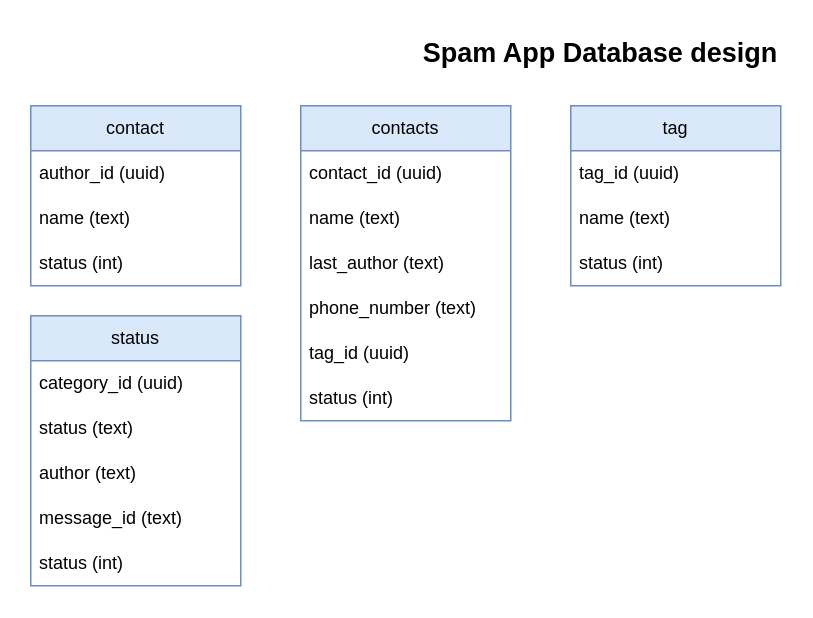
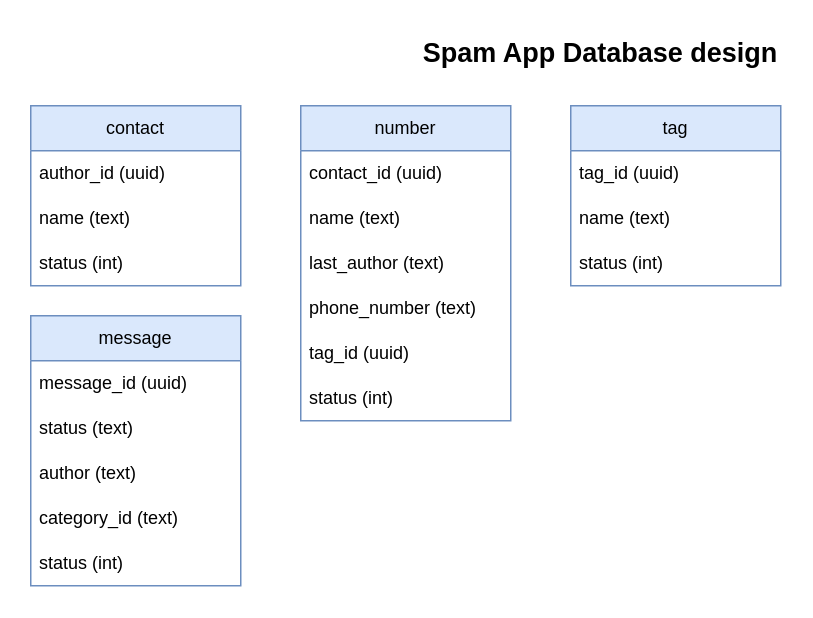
- <mxCell id="7" value="contacts" style="swimlane;fontStyle=0;childLayout=stackLayout;horizontal=1;startSize=30;horizontalStack=0;resizeParent=1;resizeParentMax=0;resizeLast=0;collapsible=1;marginBottom=0;whiteSpace=wrap;html=1;fillColor=#dae8fc;strokeColor=#6c8ebf;" parent="1" vertex="1"><mxGeometry x="200" y="70" width="140" height="210" as="geometry" /></mxCell>
+ <mxCell id="7" value="number" style="swimlane;fontStyle=0;childLayout=stackLayout;horizontal=1;startSize=30;horizontalStack=0;resizeParent=1;resizeParentMax=0;resizeLast=0;collapsible=1;marginBottom=0;whiteSpace=wrap;html=1;fillColor=#dae8fc;strokeColor=#6c8ebf;" parent="1" vertex="1"><mxGeometry x="200" y="70" width="140" height="210" as="geometry" /></mxCell>
- <mxCell id="18" value="status" style="swimlane;fontStyle=0;childLayout=stackLayout;horizontal=1;startSize=30;horizontalStack=0;resizeParent=1;resizeParentMax=0;resizeLast=0;collapsible=1;marginBottom=0;whiteSpace=wrap;html=1;fillColor=#dae8fc;strokeColor=#6c8ebf;" parent="1" vertex="1"><mxGeometry x="20" y="210" width="140" height="180" as="geometry" /></mxCell>
+ <mxCell id="18" value="message" style="swimlane;fontStyle=0;childLayout=stackLayout;horizontal=1;startSize=30;horizontalStack=0;resizeParent=1;resizeParentMax=0;resizeLast=0;collapsible=1;marginBottom=0;whiteSpace=wrap;html=1;fillColor=#dae8fc;strokeColor=#6c8ebf;" parent="1" vertex="1"><mxGeometry x="20" y="210" width="140" height="180" as="geometry" /></mxCell>
- <mxCell id="19" value="category_id (uuid)" style="text;strokeColor=none;fillColor=none;align=left;verticalAlign=middle;spacingLeft=4;spacingRight=4;overflow=hidden;points=[[0,0.5],[1,0.5]];portConstraint=eastwest;rotatable=0;whiteSpace=wrap;html=1;" parent="18" vertex="1"><mxGeometry y="30" width="140" height="30" as="geometry" /></mxCell>
+ <mxCell id="19" value="message_id (uuid)" style="text;strokeColor=none;fillColor=none;align=left;verticalAlign=middle;spacingLeft=4;spacingRight=4;overflow=hidden;points=[[0,0.5],[1,0.5]];portConstraint=eastwest;rotatable=0;whiteSpace=wrap;html=1;" parent="18" vertex="1"><mxGeometry y="30" width="140" height="30" as="geometry" /></mxCell>
- <mxCell id="22" value="message_id (text)" style="text;strokeColor=none;fillColor=none;align=left;verticalAlign=middle;spacingLeft=4;spacingRight=4;overflow=hidden;points=[[0,0.5],[1,0.5]];portConstraint=eastwest;rotatable=0;whiteSpace=wrap;html=1;" parent="18" vertex="1"><mxGeometry y="120" width="140" height="30" as="geometry" /></mxCell>
+ <mxCell id="22" value="category_id (text)" style="text;strokeColor=none;fillColor=none;align=left;verticalAlign=middle;spacingLeft=4;spacingRight=4;overflow=hidden;points=[[0,0.5],[1,0.5]];portConstraint=eastwest;rotatable=0;whiteSpace=wrap;html=1;" parent="18" vertex="1"><mxGeometry y="120" width="140" height="30" as="geometry" /></mxCell>
